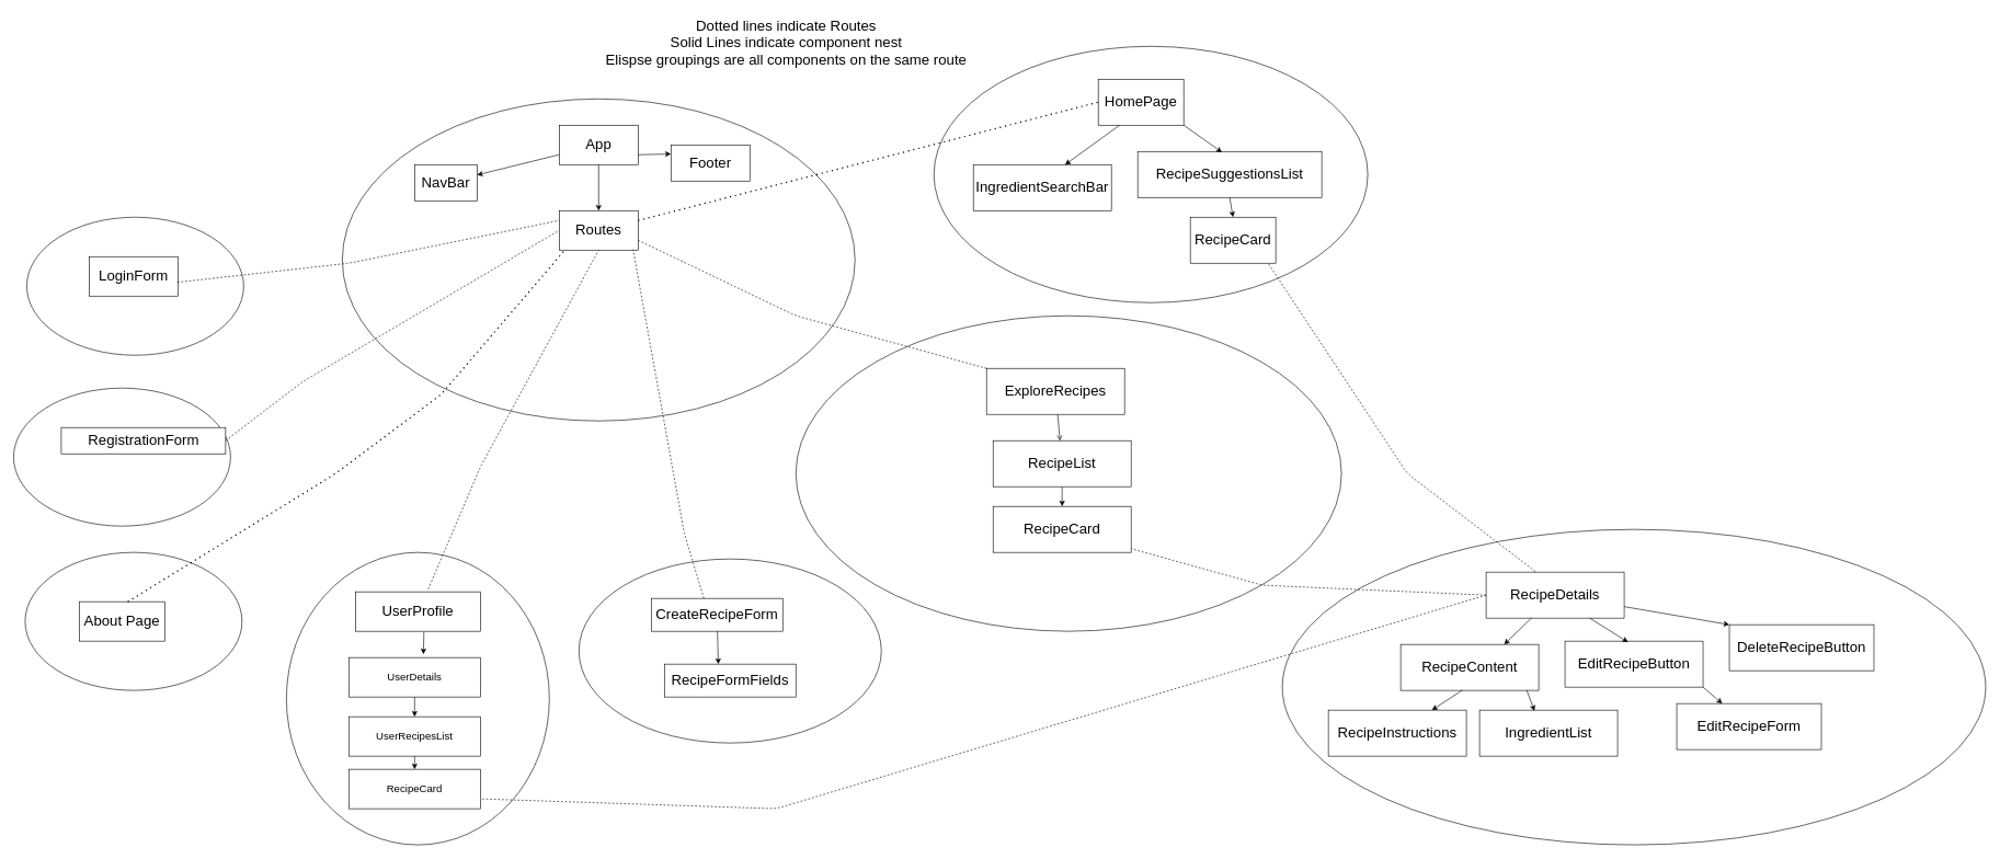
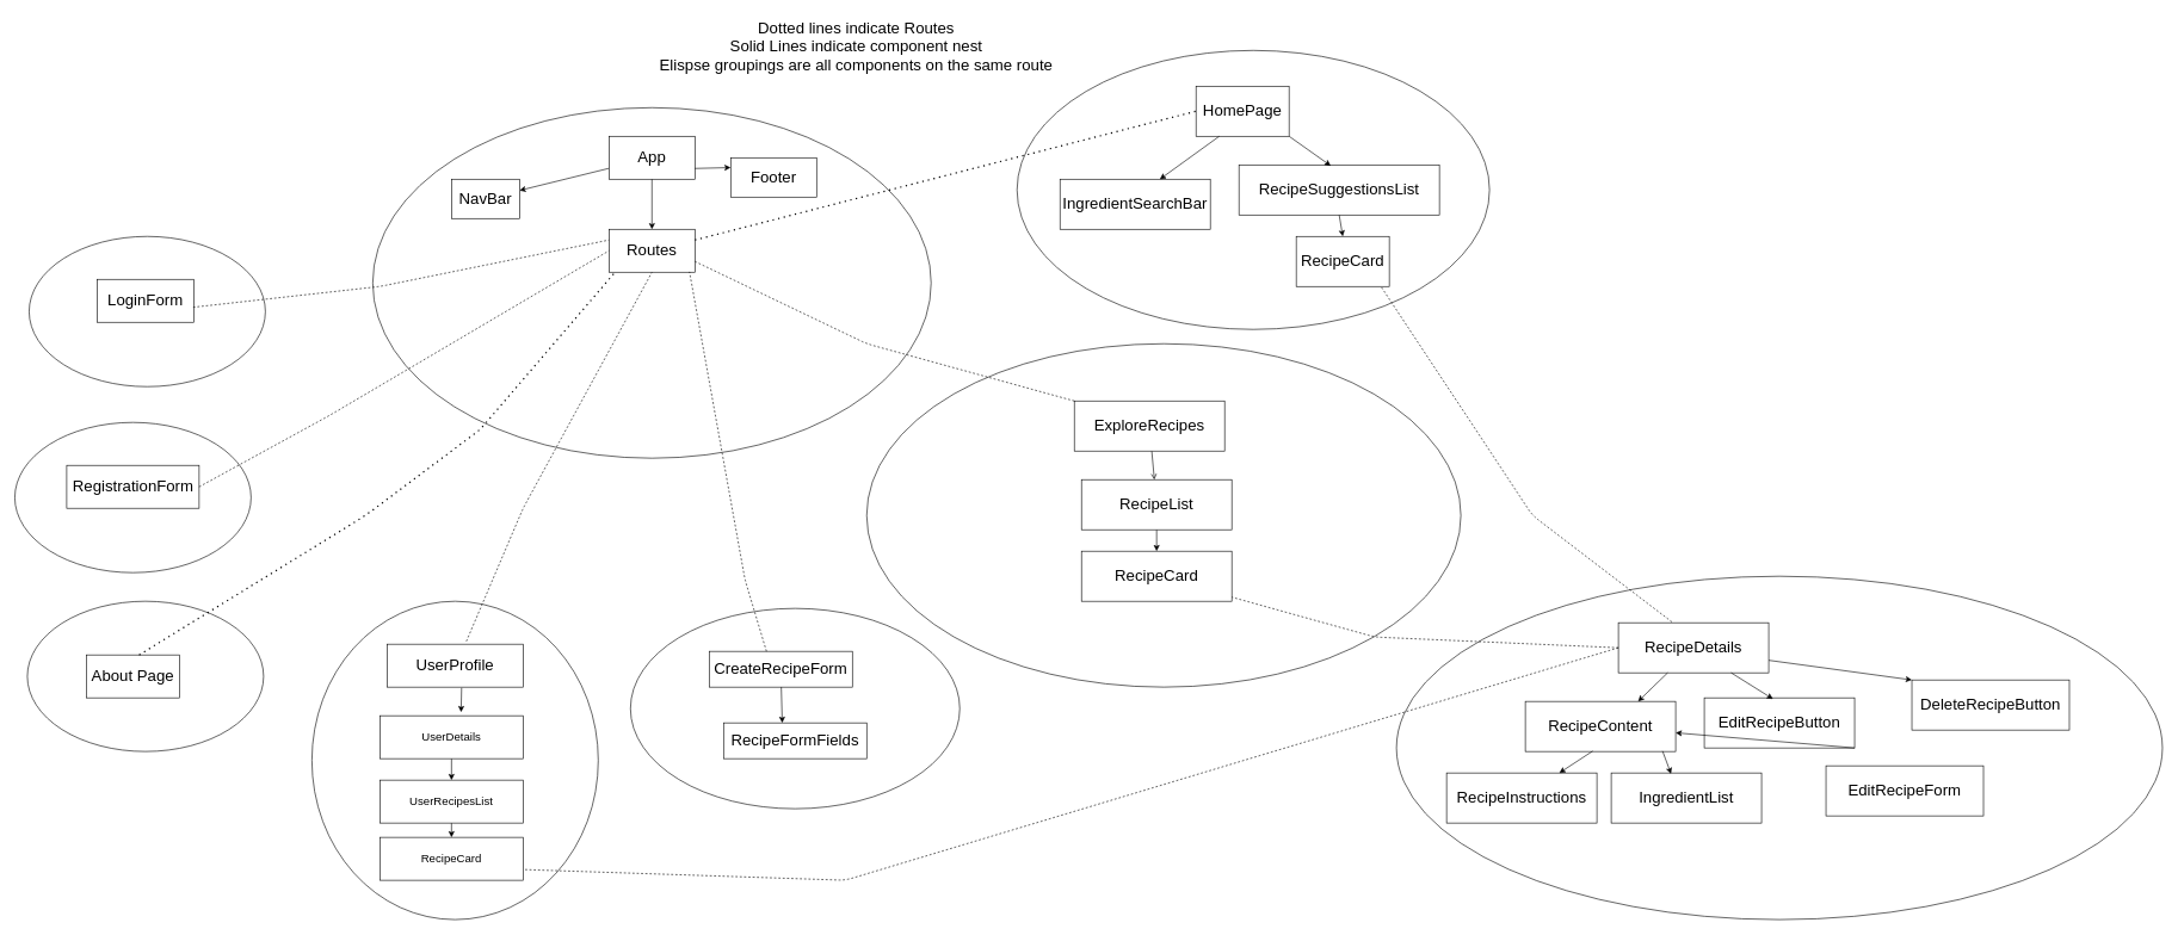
- <mxCell id="24" value="RegistrationForm" style="whiteSpace=wrap;html=1;shadow=0;fontSize=22;" parent="1" vertex="1"><mxGeometry x="92.5" y="650" width="250" height="40" as="geometry" /></mxCell>
+ <mxCell id="24" value="RegistrationForm" style="whiteSpace=wrap;html=1;shadow=0;fontSize=22;" parent="1" vertex="1"><mxGeometry x="92.5" y="650" width="185" height="60" as="geometry" /></mxCell>
- <mxCell id="59" value="DeleteRecipeButton" style="whiteSpace=wrap;html=1;fontSize=22;" vertex="1" parent="1"><mxGeometry x="2630" y="950" width="220" height="70" as="geometry" /></mxCell>
+ <mxCell id="59" value="DeleteRecipeButton" style="whiteSpace=wrap;html=1;fontSize=22;" vertex="1" parent="1"><mxGeometry x="2670" y="950" width="220" height="70" as="geometry" /></mxCell>
- <mxCell id="64" value="" style="edgeStyle=none;html=1;fontSize=16;exitX=1;exitY=1;exitDx=0;exitDy=0;" edge="1" parent="1" source="58" target="60"><mxGeometry relative="1" as="geometry"><mxPoint x="2480" y="932.5" as="sourcePoint" /><mxPoint x="2640" y="960" as="targetPoint" /></mxGeometry></mxCell>
+ <mxCell id="64" value="" style="edgeStyle=none;html=1;fontSize=16;exitX=1;exitY=1;exitDx=0;exitDy=0;" edge="1" parent="1" source="58" target="52"><mxGeometry relative="1" as="geometry"><mxPoint x="2480" y="932.5" as="sourcePoint" /><mxPoint x="2640" y="960" as="targetPoint" /></mxGeometry></mxCell>
